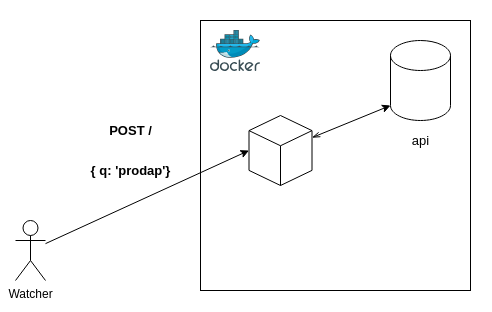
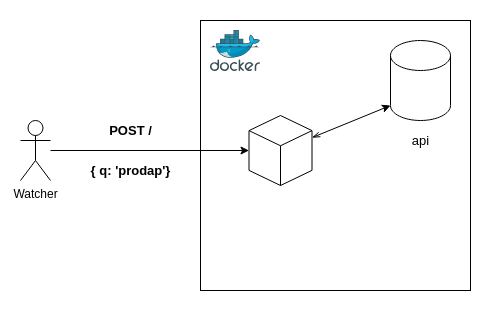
- <mxCell id="2" value="Watcher" style="shape=umlActor;verticalLabelPosition=bottom;verticalAlign=top;html=1;outlineConnect=0;" vertex="1" parent="1"><mxGeometry x="15" y="220" width="30" height="60" as="geometry" /></mxCell>
+ <mxCell id="2" value="Watcher" style="shape=umlActor;verticalLabelPosition=bottom;verticalAlign=top;html=1;outlineConnect=0;" vertex="1" parent="1"><mxGeometry x="20" y="120" width="30" height="60" as="geometry" /></mxCell>
